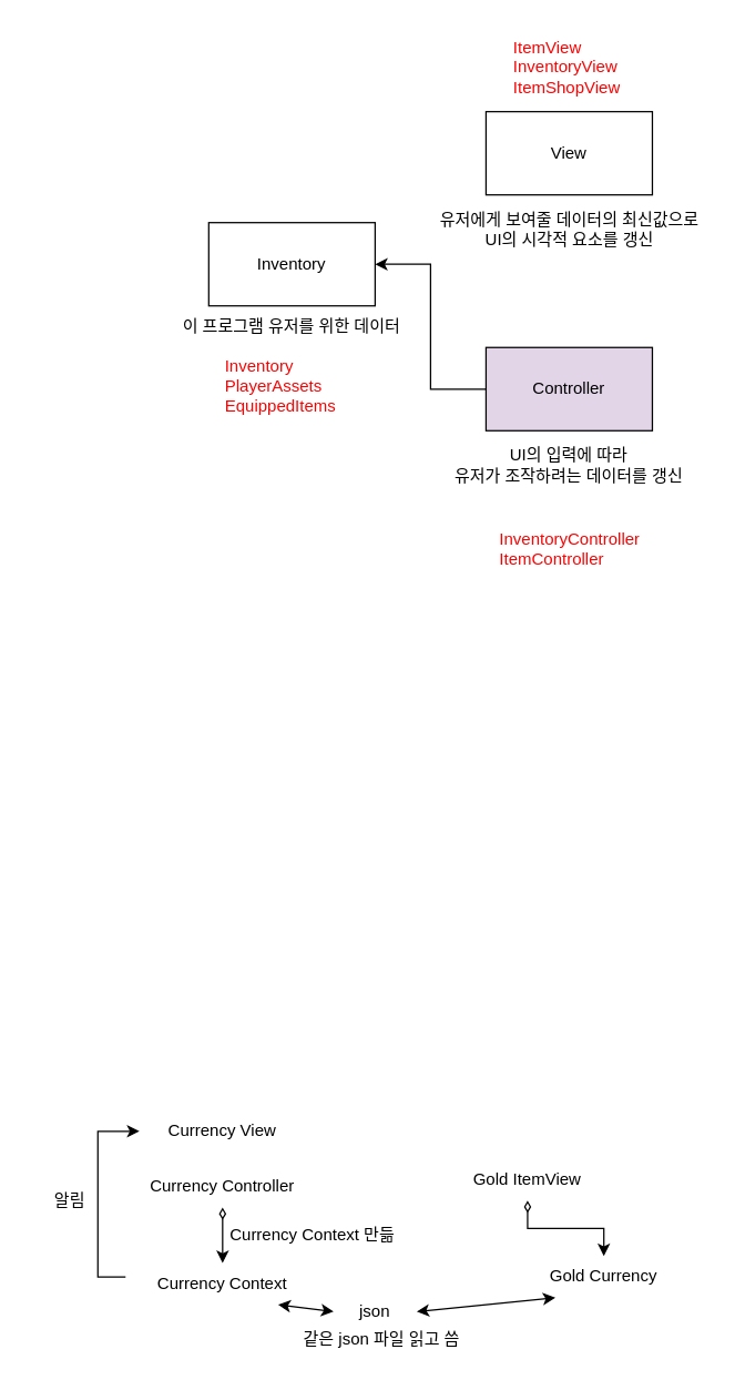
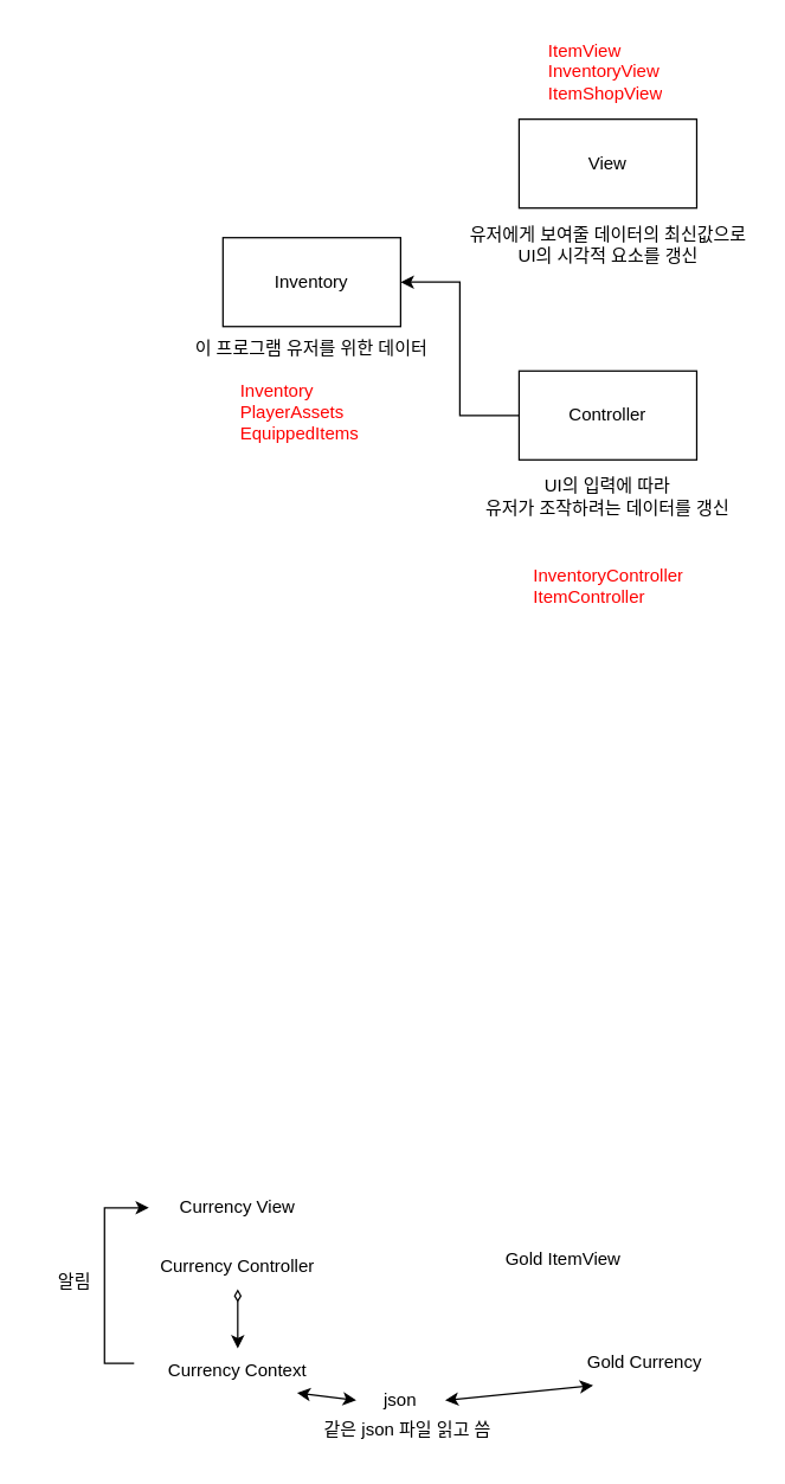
- <mxCell id="7" value="Controller" style="rounded=0;whiteSpace=wrap;html=1;fillColor=#e1d5e7;" parent="1" vertex="1"><mxGeometry x="350" y="250" width="120" height="60" as="geometry" /></mxCell>
+ <mxCell id="7" value="Controller" style="rounded=0;whiteSpace=wrap;html=1;" parent="1" vertex="1"><mxGeometry x="350" y="250" width="120" height="60" as="geometry" /></mxCell>
- <mxCell id="21" style="edgeStyle=orthogonalEdgeStyle;rounded=0;orthogonalLoop=1;jettySize=auto;html=1;startArrow=diamondThin;startFill=0;" edge="1" parent="1" source="22" target="23"><mxGeometry relative="1" as="geometry" /></mxCell>
- <mxCell id="16" value="Currency Context 만듦" style="text;html=1;align=center;verticalAlign=middle;whiteSpace=wrap;rounded=0;" vertex="1" parent="1"><mxGeometry x="150" y="875" width="150" height="30" as="geometry" /></mxCell>
